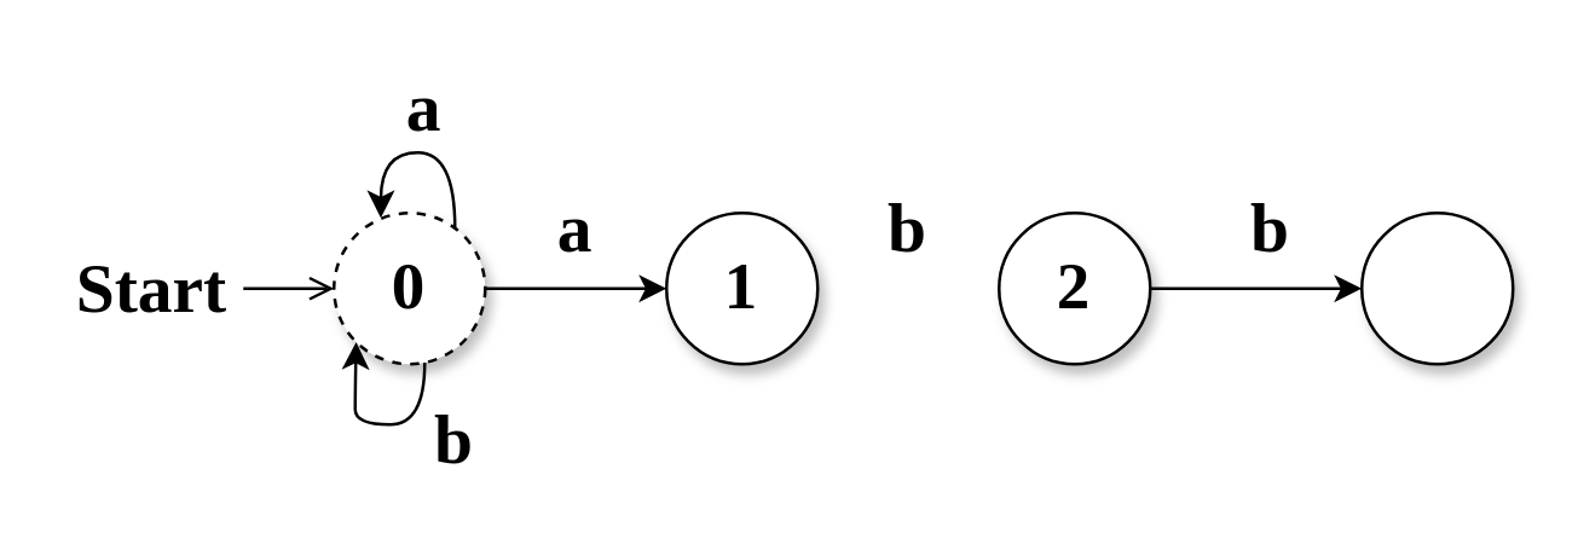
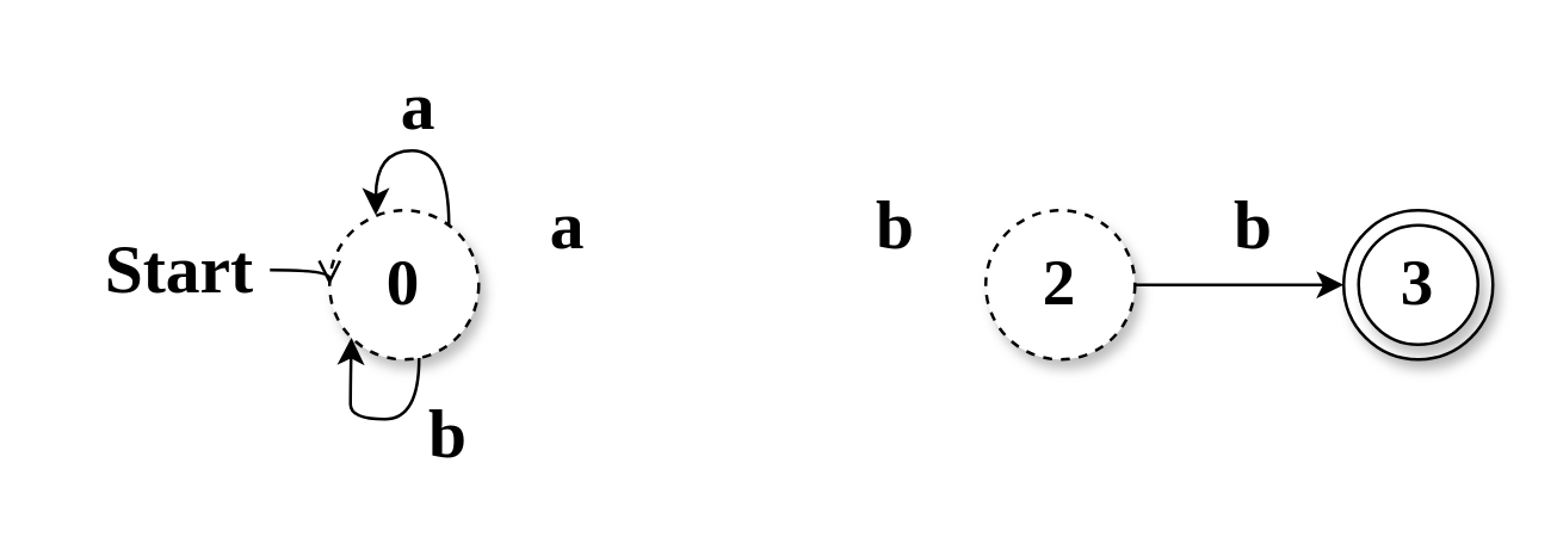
- <mxCell id="12" value="&lt;b&gt;&lt;font style=&quot;font-size: 23px&quot; face=&quot;Comic Sans MS&quot;&gt;Start&lt;/font&gt;&lt;/b&gt;" style="text;html=1;strokeColor=none;fillColor=none;align=center;verticalAlign=middle;whiteSpace=wrap;rounded=0;" vertex="1" parent="1"><mxGeometry x="20" y="80" width="60" height="30" as="geometry" /></mxCell>
+ <mxCell id="12" value="&lt;b&gt;&lt;font style=&quot;font-size: 23px&quot; face=&quot;Comic Sans MS&quot;&gt;Start&lt;/font&gt;&lt;/b&gt;" style="text;html=1;strokeColor=none;fillColor=none;align=center;verticalAlign=middle;whiteSpace=wrap;rounded=0;" vertex="1" parent="1"><mxGeometry x="30" y="75" width="60" height="30" as="geometry" /></mxCell>
- <mxCell id="3" style="edgeStyle=orthogonalEdgeStyle;curved=1;orthogonalLoop=1;jettySize=auto;html=1;entryX=0;entryY=0.5;entryDx=0;entryDy=0;" edge="1" parent="1" source="4" target="5"><mxGeometry relative="1" as="geometry" /></mxCell>
- <mxCell id="5" value="&lt;font style=&quot;font-size: 22px&quot;&gt;&lt;b&gt;1&lt;/b&gt;&lt;/font&gt;" style="ellipse;whiteSpace=wrap;html=1;rounded=0;shadow=1;comic=0;labelBackgroundColor=none;strokeWidth=1;fontFamily=Verdana;fontSize=12;align=center;" vertex="1" parent="1"><mxGeometry x="220" y="70" width="50" height="50" as="geometry" /></mxCell>
- <mxCell id="7" value="&lt;span style=&quot;font-size: 22px&quot;&gt;&lt;b&gt;2&lt;/b&gt;&lt;/span&gt;" style="ellipse;whiteSpace=wrap;html=1;rounded=0;shadow=1;comic=0;labelBackgroundColor=none;strokeWidth=1;fontFamily=Verdana;fontSize=12;align=center;" vertex="1" parent="1"><mxGeometry x="330" y="70" width="50" height="50" as="geometry" /></mxCell>
+ <mxCell id="7" value="&lt;span style=&quot;font-size: 22px&quot;&gt;&lt;b&gt;2&lt;/b&gt;&lt;/span&gt;" style="ellipse;whiteSpace=wrap;html=1;rounded=0;shadow=1;comic=0;labelBackgroundColor=none;strokeWidth=1;fontFamily=Verdana;fontSize=12;align=center;dashed=1;" vertex="1" parent="1"><mxGeometry x="330" y="70" width="50" height="50" as="geometry" /></mxCell>
+ <mxCell id="9" value="&lt;font style=&quot;font-size: 22px&quot;&gt;&lt;b&gt;3&lt;br&gt;&lt;/b&gt;&lt;/font&gt;" style="ellipse;whiteSpace=wrap;html=1;rounded=0;shadow=1;comic=0;labelBackgroundColor=none;strokeWidth=1;fontFamily=Verdana;fontSize=12;align=center;" vertex="1" parent="1"><mxGeometry x="455" y="75" width="40" height="40" as="geometry" /></mxCell>
